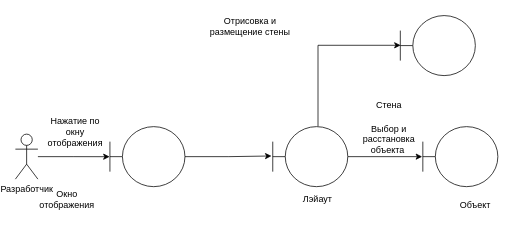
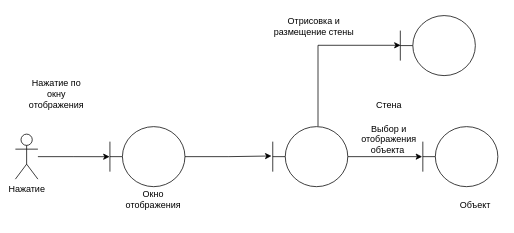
- <mxCell id="17" value="Отрисовка и размещение стены" style="text;html=1;strokeColor=none;fillColor=none;align=center;verticalAlign=middle;whiteSpace=wrap;rounded=0;" vertex="1" parent="1"><mxGeometry x="268" y="20" width="130" height="30" as="geometry" /></mxCell>
+ <mxCell id="17" value="Отрисовка и размещение стены" style="text;html=1;strokeColor=none;fillColor=none;align=center;verticalAlign=middle;whiteSpace=wrap;rounded=0;" vertex="1" parent="1"><mxGeometry x="353" y="20" width="130" height="30" as="geometry" /></mxCell>
- <mxCell id="13" value="Нажатие по окну отображения" style="text;html=1;strokeColor=none;fillColor=none;align=center;verticalAlign=middle;whiteSpace=wrap;rounded=0;" vertex="1" parent="1"><mxGeometry x="70" y="160" width="60" height="30" as="geometry" /></mxCell>
+ <mxCell id="13" value="Нажатие по окну отображения" style="text;html=1;strokeColor=none;fillColor=none;align=center;verticalAlign=middle;whiteSpace=wrap;rounded=0;" vertex="1" parent="1"><mxGeometry x="45" y="110" width="60" height="30" as="geometry" /></mxCell>
- <mxCell id="12" value="Выбор и расстановка объекта&amp;nbsp;" style="text;html=1;strokeColor=none;fillColor=none;align=center;verticalAlign=middle;whiteSpace=wrap;rounded=0;" vertex="1" parent="1"><mxGeometry x="473" y="170" width="90" height="30" as="geometry" /></mxCell>
+ <mxCell id="12" value="Выбор и отображения объекта&amp;nbsp;" style="text;html=1;strokeColor=none;fillColor=none;align=center;verticalAlign=middle;whiteSpace=wrap;rounded=0;" vertex="1" parent="1"><mxGeometry x="473" y="170" width="90" height="30" as="geometry" /></mxCell>
- <mxCell id="2" value="Разработчик" style="shape=umlActor;verticalLabelPosition=bottom;verticalAlign=top;html=1;outlineConnect=0;" vertex="1" parent="1"><mxGeometry x="20" y="178" width="30" height="60" as="geometry" /></mxCell>
+ <mxCell id="2" value="Нажатие" style="shape=umlActor;verticalLabelPosition=bottom;verticalAlign=top;html=1;outlineConnect=0;" vertex="1" parent="1"><mxGeometry x="20" y="178" width="30" height="60" as="geometry" /></mxCell>
- <mxCell id="6" value="Окно отображения" style="text;html=1;strokeColor=none;fillColor=none;align=center;verticalAlign=middle;whiteSpace=wrap;rounded=0;" vertex="1" parent="1"><mxGeometry x="59.17" y="250" width="60" height="30" as="geometry" /></mxCell>
+ <mxCell id="6" value="Окно отображения" style="text;html=1;strokeColor=none;fillColor=none;align=center;verticalAlign=middle;whiteSpace=wrap;rounded=0;" vertex="1" parent="1"><mxGeometry x="174.17" y="250" width="60" height="30" as="geometry" /></mxCell>
- <mxCell id="9" value="Лэйаут" style="text;html=1;strokeColor=none;fillColor=none;align=center;verticalAlign=middle;whiteSpace=wrap;rounded=0;" vertex="1" parent="1"><mxGeometry x="393" y="250" width="60" height="30" as="geometry" /></mxCell>
